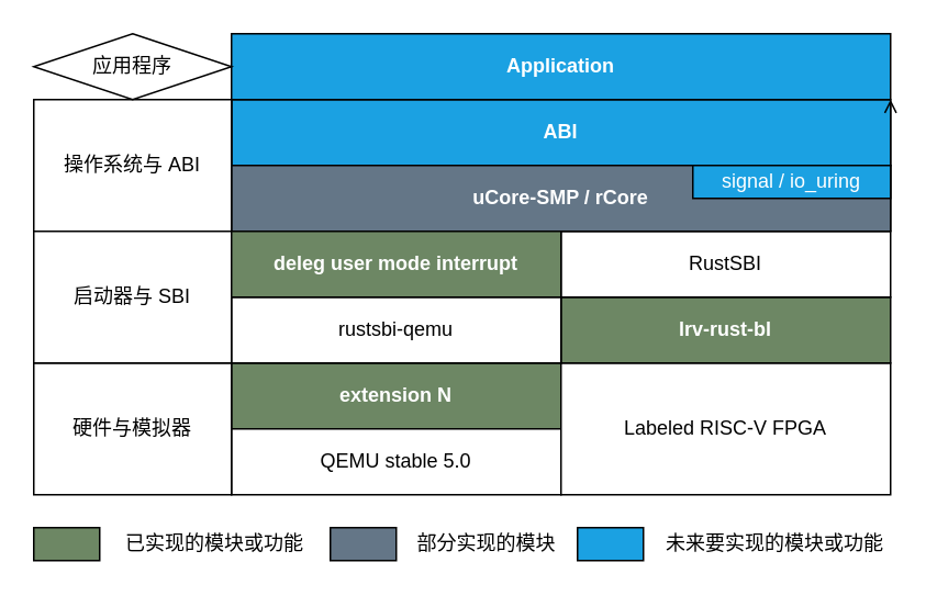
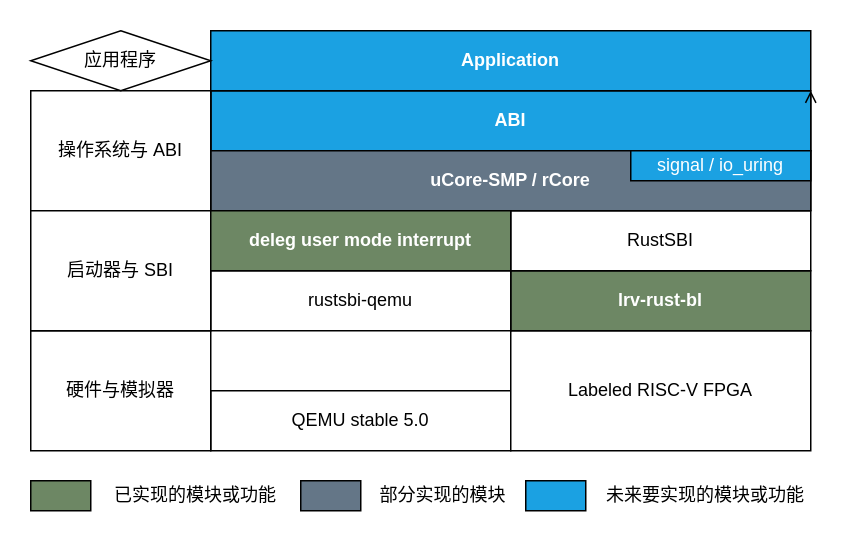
- <mxCell id="2" value="extension N" style="rounded=0;whiteSpace=wrap;html=1;fillColor=#6d8764;fontColor=#ffffff;fontStyle=1;" vertex="1" parent="1"><mxGeometry x="140" y="220" width="200" height="40" as="geometry" /></mxCell>
